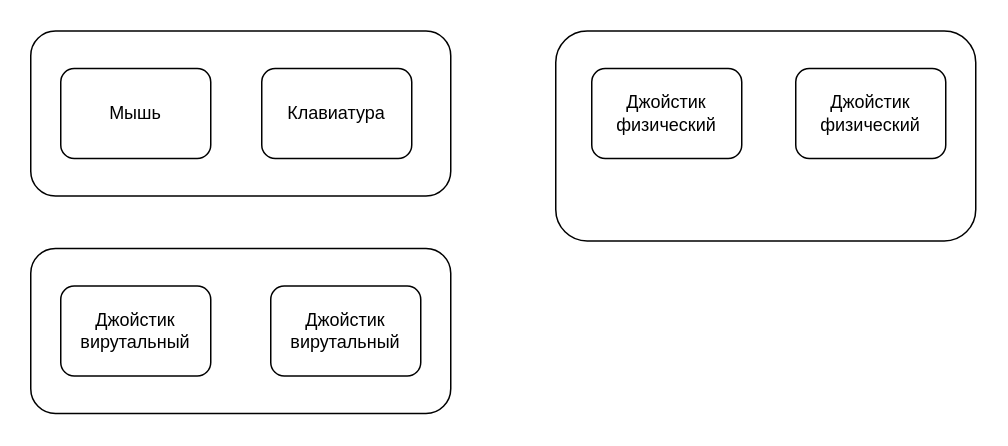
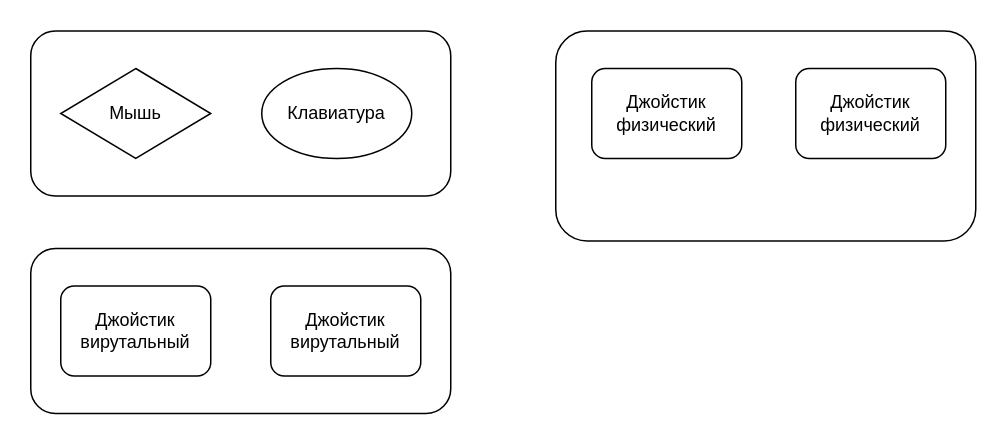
- <mxCell id="3" value="Мышь" style="rounded=1;whiteSpace=wrap;html=1;" vertex="1" parent="1"><mxGeometry x="40" y="45" width="100" height="60" as="geometry" /></mxCell>
+ <mxCell id="3" value="Мышь" style="rhombus;whiteSpace=wrap;html=1;" vertex="1" parent="1"><mxGeometry x="40" y="45" width="100" height="60" as="geometry" /></mxCell>
- <mxCell id="2" value="Клавиатура" style="rounded=1;whiteSpace=wrap;html=1;" vertex="1" parent="1"><mxGeometry x="174" y="45" width="100" height="60" as="geometry" /></mxCell>
+ <mxCell id="2" value="Клавиатура" style="ellipse;whiteSpace=wrap;html=1;" vertex="1" parent="1"><mxGeometry x="174" y="45" width="100" height="60" as="geometry" /></mxCell>
